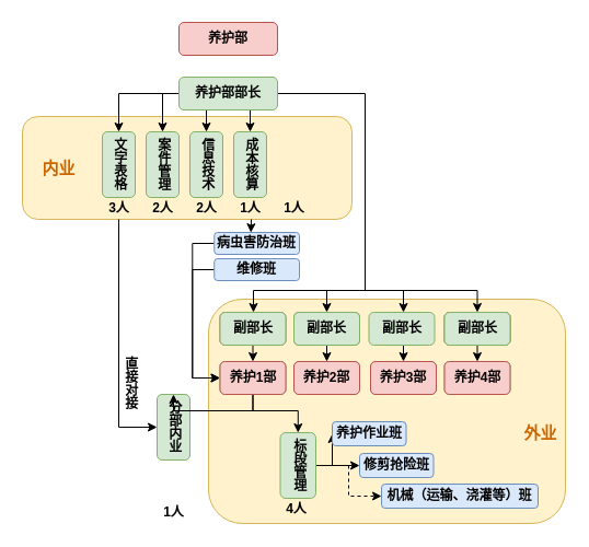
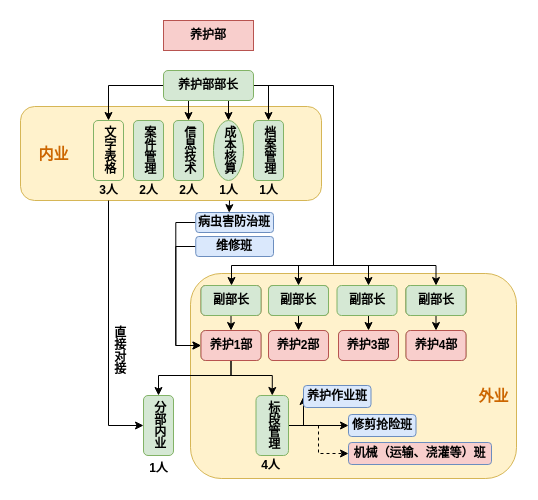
- <mxCell id="4" value="养护部" style="rounded=1;whiteSpace=wrap;html=1;fillColor=#f8cecc;strokeColor=#b85450;fontStyle=1" parent="1" vertex="1"><mxGeometry x="163" y="20" width="90" height="30" as="geometry" /></mxCell>
+ <mxCell id="4" value="养护部" style="whiteSpace=wrap;html=1;fillColor=#f8cecc;strokeColor=#b85450;fontStyle=1;rounded=0;" parent="1" vertex="1"><mxGeometry x="163" y="20" width="90" height="30" as="geometry" /></mxCell>
- <mxCell id="8" style="edgeStyle=orthogonalEdgeStyle;rounded=0;orthogonalLoop=1;jettySize=auto;html=1;exitX=0;exitY=0.5;exitDx=0;exitDy=0;entryX=0.5;entryY=0;entryDx=0;entryDy=0;" parent="1" source="11" target="13" edge="1"><mxGeometry relative="1" as="geometry"><Array as="points"><mxPoint x="148" y="85" /></Array></mxGeometry></mxCell>
+ <mxCell id="9" style="edgeStyle=orthogonalEdgeStyle;rounded=0;orthogonalLoop=1;jettySize=auto;html=1;exitX=1;exitY=0.5;exitDx=0;exitDy=0;entryX=0.5;entryY=0;entryDx=0;entryDy=0;" parent="1" source="11" target="16" edge="1"><mxGeometry relative="1" as="geometry"><Array as="points"><mxPoint x="268" y="85" /></Array></mxGeometry></mxCell>
- <mxCell id="12" value="文字表格" style="rounded=1;whiteSpace=wrap;html=1;fillColor=#d5e8d4;strokeColor=#82b366;fontStyle=1;textDirection=vertical-lr;" parent="1" vertex="1"><mxGeometry x="93" y="120" width="30" height="60" as="geometry" /></mxCell>
+ <mxCell id="12" value="文字表格" style="rounded=1;whiteSpace=wrap;html=1;fillColor=#fff2cc;strokeColor=#82b366;fontStyle=1;textDirection=vertical-lr;" parent="1" vertex="1"><mxGeometry x="93" y="120" width="30" height="60" as="geometry" /></mxCell>
- <mxCell id="15" value="成本核算" style="rounded=1;whiteSpace=wrap;html=1;fillColor=#d5e8d4;strokeColor=#82b366;fontStyle=1;textDirection=vertical-lr;" parent="1" vertex="1"><mxGeometry x="213" y="120" width="30" height="60" as="geometry" /></mxCell>
+ <mxCell id="15" value="成本核算" style="ellipse;whiteSpace=wrap;html=1;fillColor=#d5e8d4;strokeColor=#82b366;fontStyle=1;textDirection=vertical-lr;" parent="1" vertex="1"><mxGeometry x="213" y="120" width="30" height="60" as="geometry" /></mxCell>
+ <mxCell id="16" value="档案管理" style="rounded=1;whiteSpace=wrap;html=1;fillColor=#d5e8d4;strokeColor=#82b366;fontStyle=1;textDirection=vertical-lr;" parent="1" vertex="1"><mxGeometry x="253" y="120" width="30" height="60" as="geometry" /></mxCell>
- <mxCell id="37" value="分部内业" style="rounded=1;whiteSpace=wrap;html=1;fillColor=#d5e8d4;strokeColor=#82b366;fontStyle=1;textDirection=vertical-lr;" parent="1" vertex="1"><mxGeometry x="143" y="360" width="30" height="60" as="geometry" /></mxCell>
+ <mxCell id="37" value="分部内业" style="rounded=1;whiteSpace=wrap;html=1;fillColor=#d5e8d4;strokeColor=#82b366;fontStyle=1;textDirection=vertical-lr;" parent="1" vertex="1"><mxGeometry x="143" y="395" width="30" height="60" as="geometry" /></mxCell>
- <mxCell id="54" value="修剪抢险班" style="rounded=1;whiteSpace=wrap;fillColor=#dae8fc;strokeColor=#6c8ebf;fontStyle=1" parent="1" vertex="1"><mxGeometry x="328" y="414" width="67.5" height="22" as="geometry" /></mxCell>
+ <mxCell id="54" value="修剪抢险班" style="rounded=1;whiteSpace=wrap;fillColor=#dae8fc;strokeColor=#6c8ebf;fontStyle=1" parent="1" vertex="1"><mxGeometry x="348" y="414" width="67.5" height="22" as="geometry" /></mxCell>
- <mxCell id="55" value="机械（运输、浇灌等）班" style="rounded=1;whiteSpace=wrap;fillColor=#dae8fc;strokeColor=#6c8ebf;fontStyle=1" parent="1" vertex="1"><mxGeometry x="348" y="442" width="143" height="22" as="geometry" /></mxCell>
+ <mxCell id="55" value="机械（运输、浇灌等）班" style="rounded=1;whiteSpace=wrap;fillColor=#f8cecc;strokeColor=#6c8ebf;fontStyle=1;" parent="1" vertex="1"><mxGeometry x="348" y="442" width="143" height="22" as="geometry" /></mxCell>
